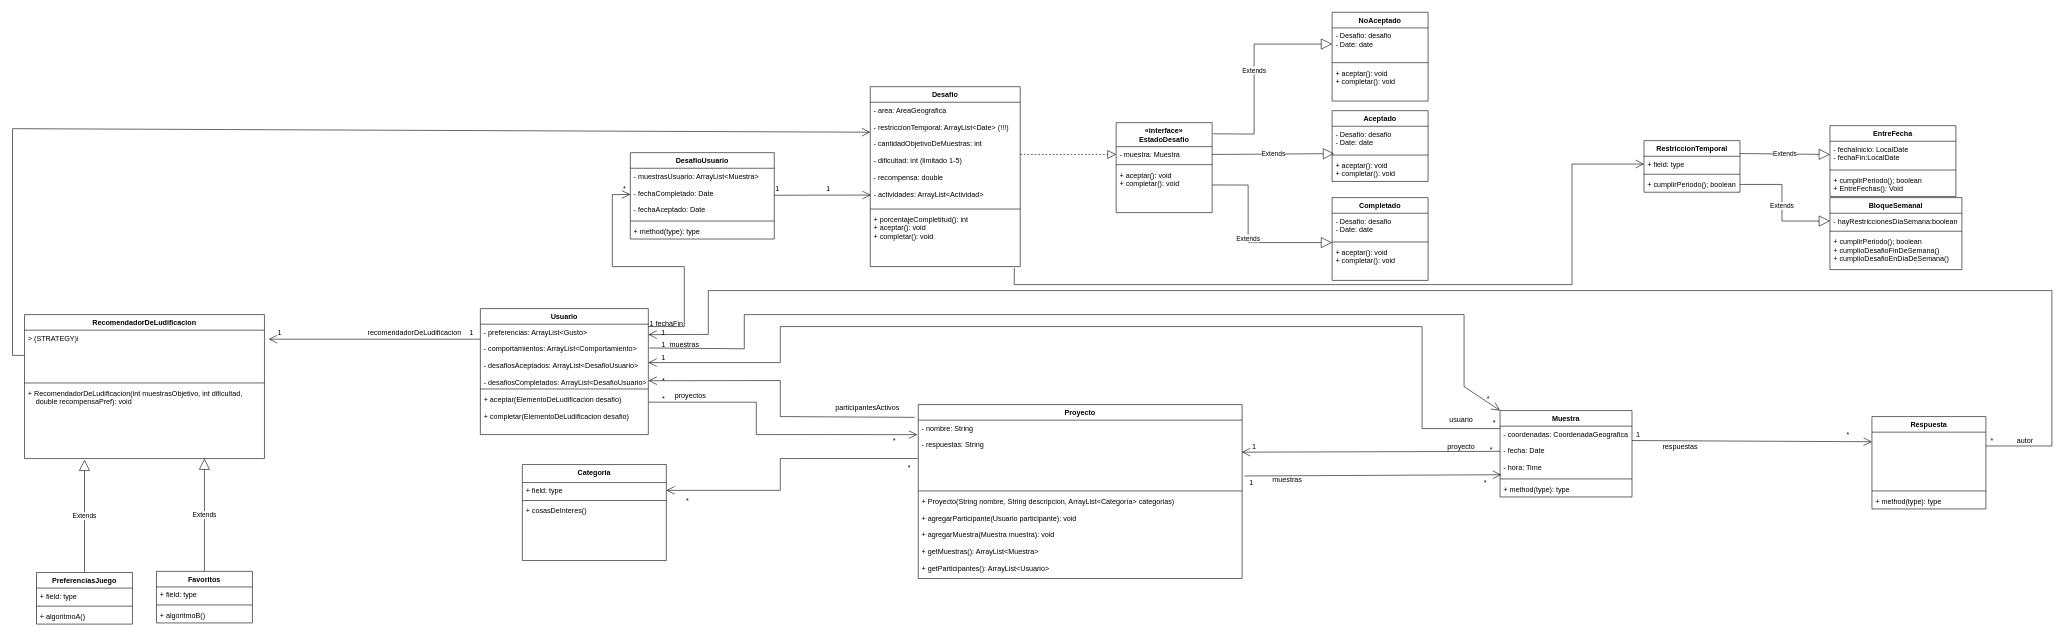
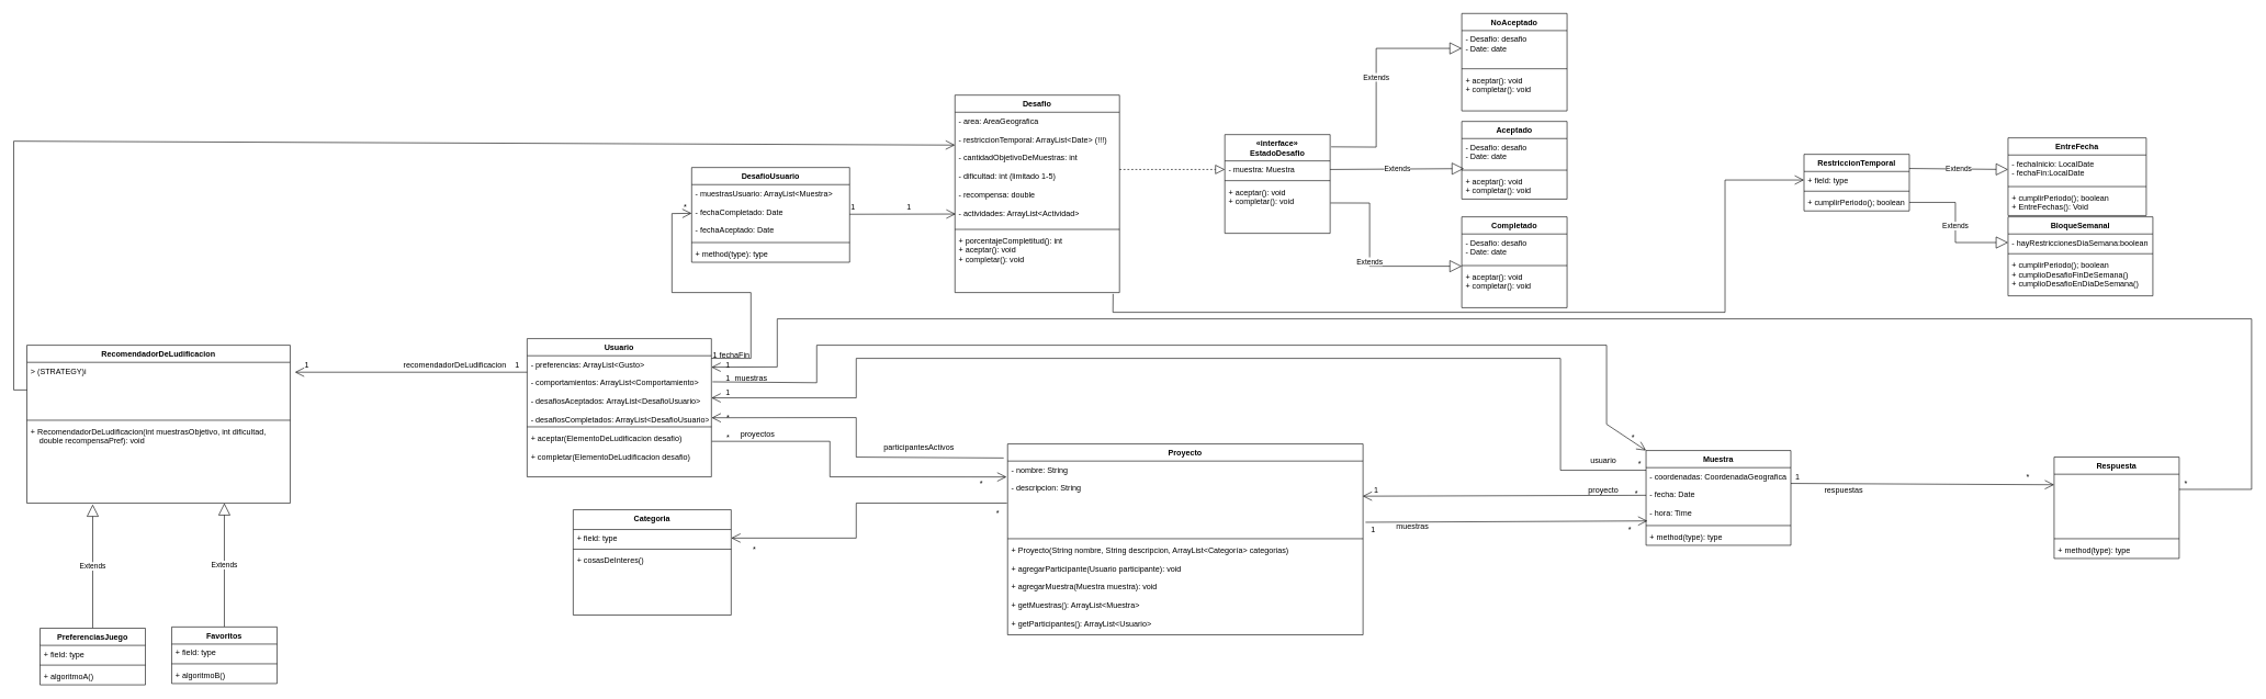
- <mxCell id="19" value="participantesActivos" style="text;html=1;align=center;verticalAlign=middle;resizable=0;points=[];autosize=1;strokeColor=none;fillColor=none;" parent="1" vertex="1"><mxGeometry x="1380" y="664" width="130" height="30" as="geometry" /></mxCell>
+ <mxCell id="19" value="participantesActivos" style="text;html=1;align=center;verticalAlign=middle;resizable=0;points=[];autosize=1;strokeColor=none;fillColor=none;" parent="1" vertex="1"><mxGeometry x="1330" y="664" width="130" height="30" as="geometry" /></mxCell>
- <mxCell id="3" value="- nombre: String&#10;&#10;- respuestas: String&#10;" style="text;strokeColor=none;fillColor=none;align=left;verticalAlign=top;spacingLeft=4;spacingRight=4;overflow=hidden;rotatable=0;points=[[0,0.5],[1,0.5]];portConstraint=eastwest;" parent="2" vertex="1"><mxGeometry y="26" width="540" height="114" as="geometry" /></mxCell>
+ <mxCell id="3" value="- nombre: String&#10;&#10;- descripcion: String&#10;" style="text;strokeColor=none;fillColor=none;align=left;verticalAlign=top;spacingLeft=4;spacingRight=4;overflow=hidden;rotatable=0;points=[[0,0.5],[1,0.5]];portConstraint=eastwest;" parent="2" vertex="1"><mxGeometry y="26" width="540" height="114" as="geometry" /></mxCell>
- <mxCell id="46" value="autor" style="text;html=1;align=center;verticalAlign=middle;resizable=0;points=[];autosize=1;strokeColor=none;fillColor=none;" parent="1" vertex="1"><mxGeometry x="3350" y="719" width="50" height="30" as="geometry" /></mxCell>
